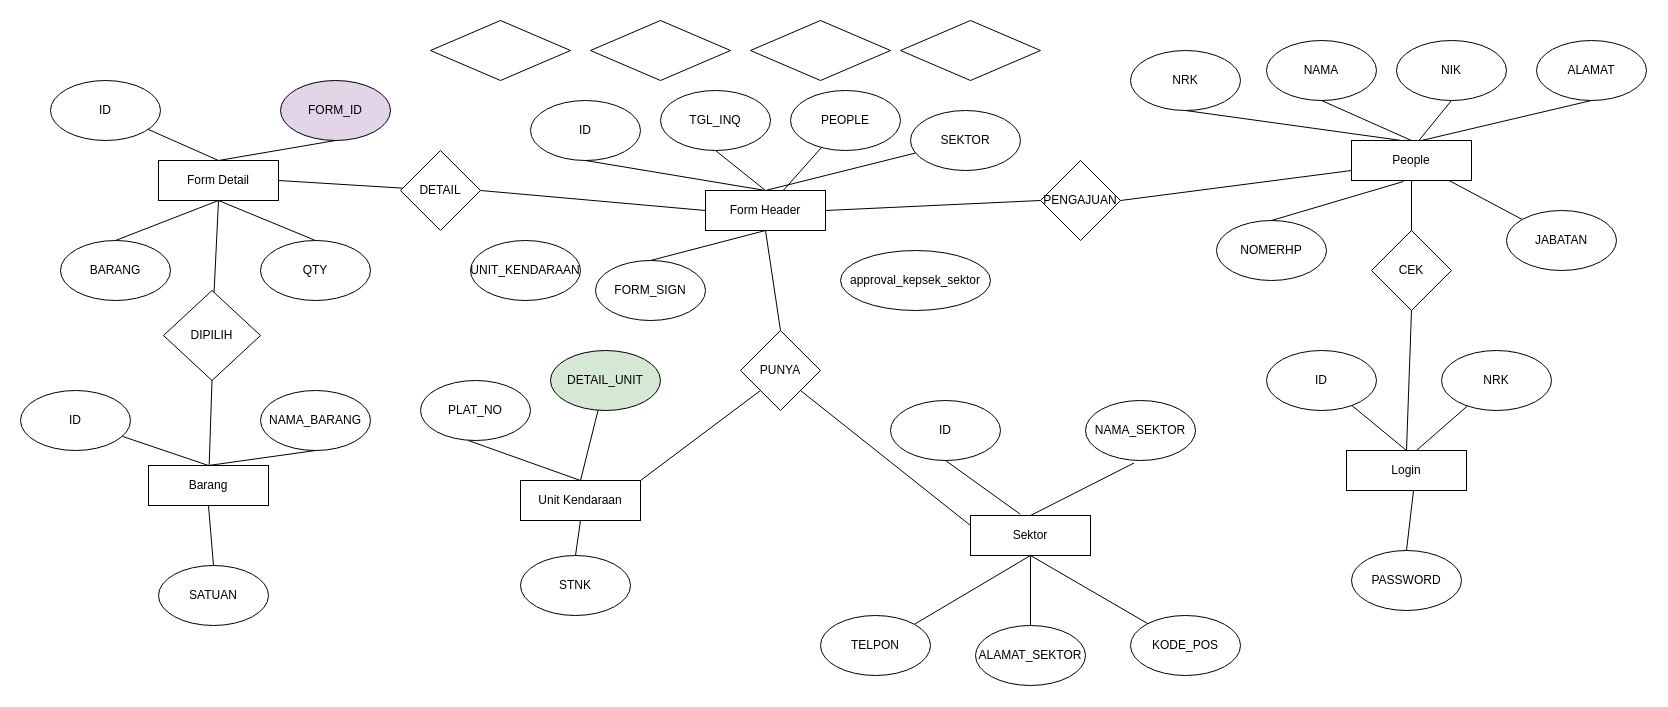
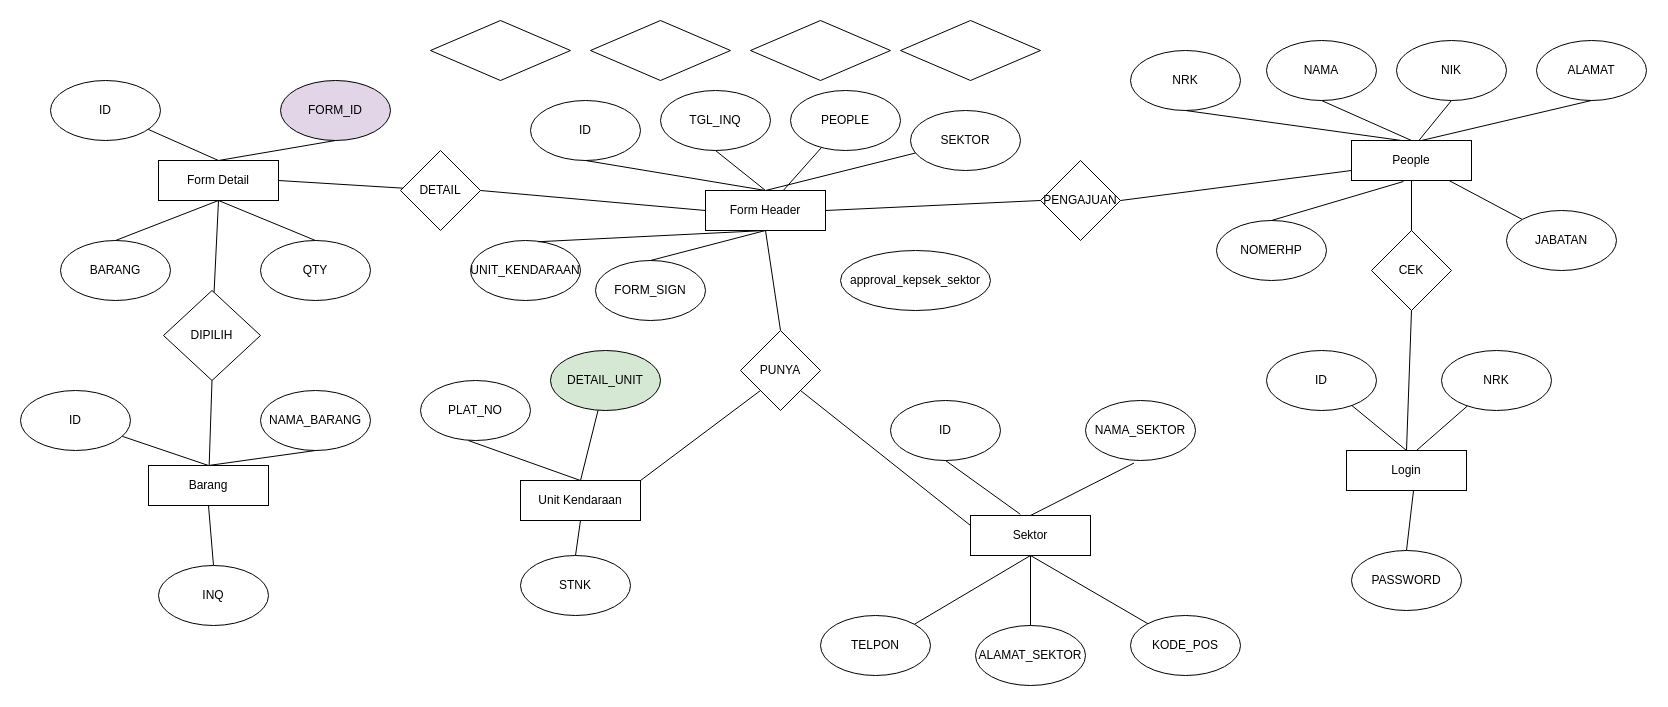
+ <mxCell id="30" value="" style="endArrow=none;html=1;exitX=0.612;exitY=0.021;exitDx=0;exitDy=0;exitPerimeter=0;entryX=0.5;entryY=1;entryDx=0;entryDy=0;" parent="1" source="27" target="4" edge="1"><mxGeometry width="50" height="50" relative="1" as="geometry"><mxPoint x="790" y="240" as="sourcePoint" /><mxPoint x="840" y="190" as="targetPoint" /></mxGeometry></mxCell>
- <mxCell id="45" value="SATUAN" style="ellipse;whiteSpace=wrap;html=1;" parent="1" vertex="1"><mxGeometry x="158" y="565" width="110" height="60" as="geometry" /></mxCell>
+ <mxCell id="45" value="INQ" style="ellipse;whiteSpace=wrap;html=1;" parent="1" vertex="1"><mxGeometry x="158" y="565" width="110" height="60" as="geometry" /></mxCell>
